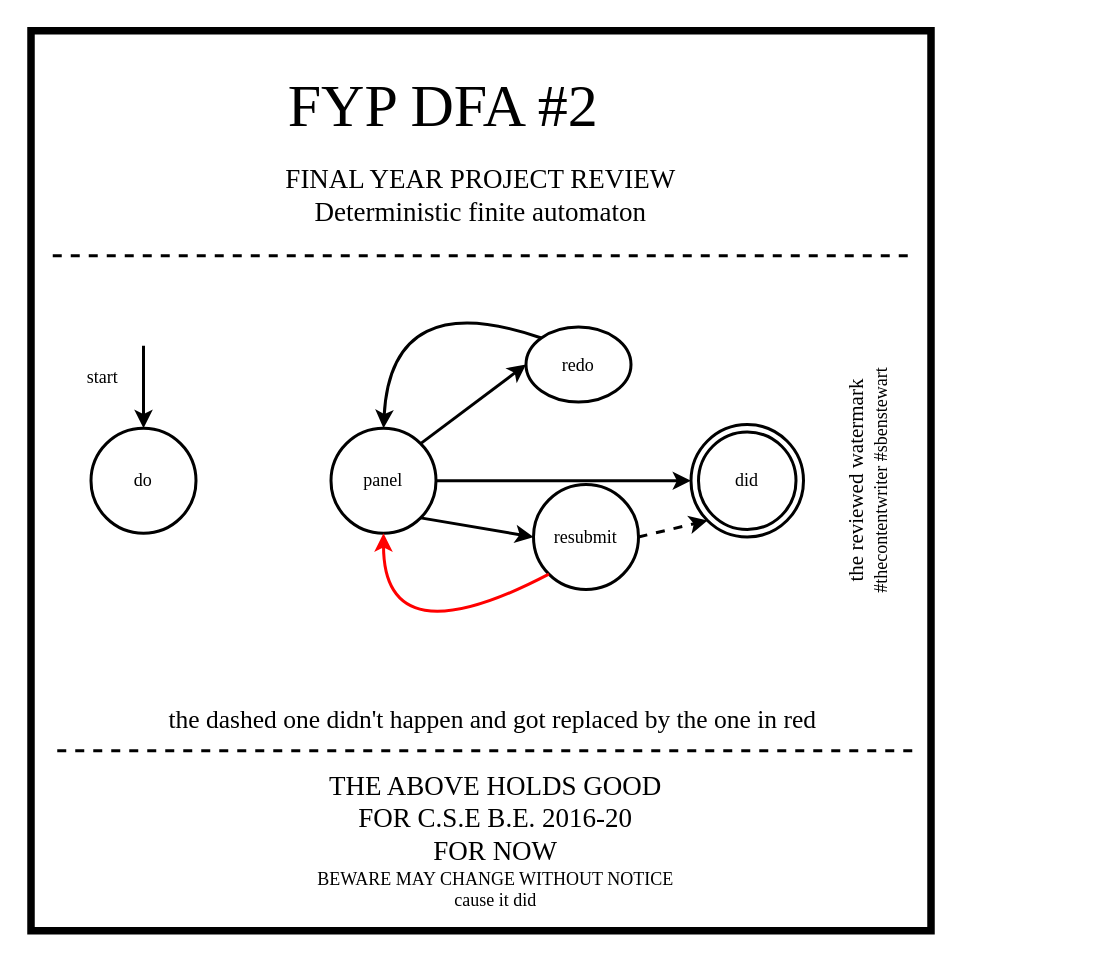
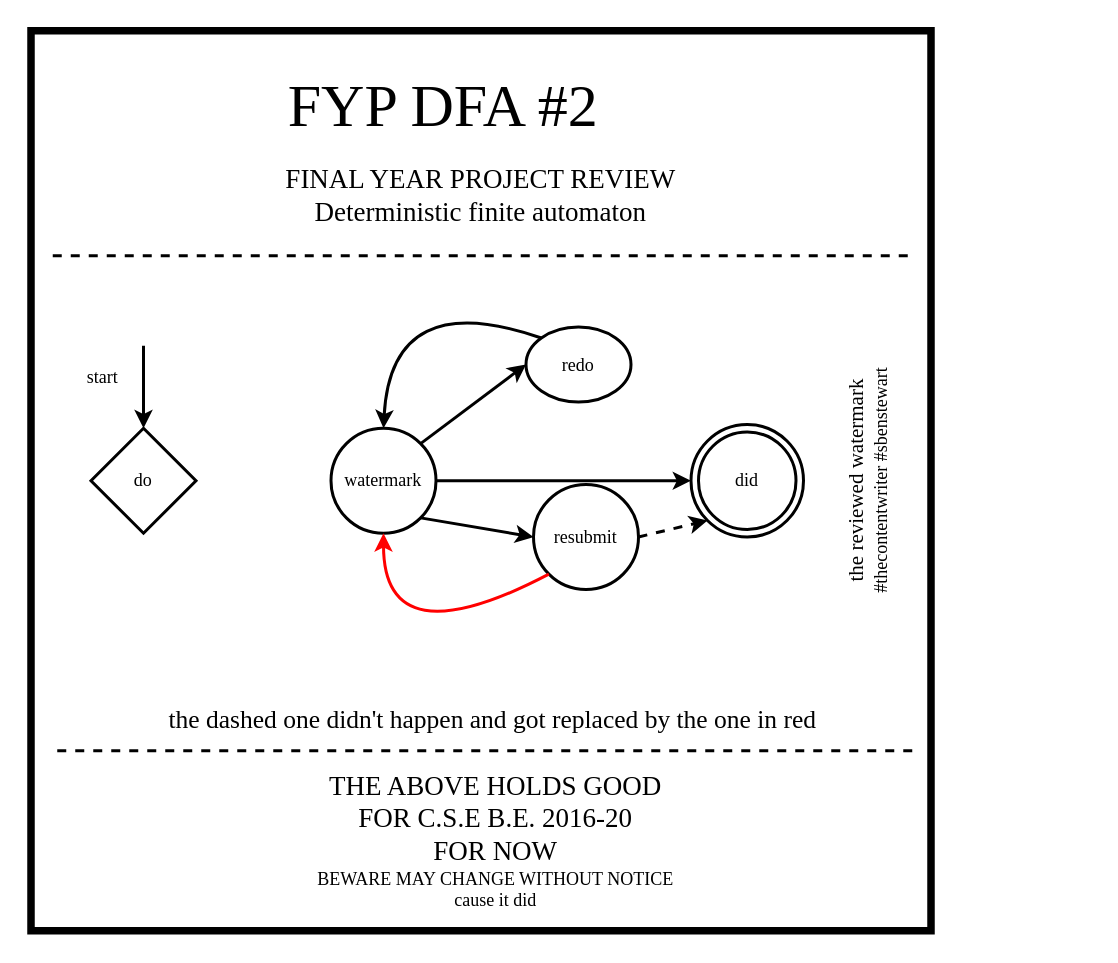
- <mxCell id="8" value="&lt;font face=&quot;xkcd&quot;&gt;do&lt;br&gt;&lt;/font&gt;" style="ellipse;whiteSpace=wrap;html=1;aspect=fixed;strokeWidth=2;" parent="1" vertex="1"><mxGeometry x="60" y="285" width="70" height="70" as="geometry" /></mxCell>
+ <mxCell id="8" value="&lt;font face=&quot;xkcd&quot;&gt;do&lt;br&gt;&lt;/font&gt;" style="rhombus;whiteSpace=wrap;html=1;aspect=fixed;strokeWidth=2;" parent="1" vertex="1"><mxGeometry x="60" y="285" width="70" height="70" as="geometry" /></mxCell>
- <mxCell id="12" value="&lt;font face=&quot;xkcd&quot;&gt;panel&lt;br&gt;&lt;/font&gt;" style="ellipse;whiteSpace=wrap;html=1;aspect=fixed;strokeWidth=2;" vertex="1" parent="1"><mxGeometry x="220" y="285" width="70" height="70" as="geometry" /></mxCell>
+ <mxCell id="12" value="&lt;font face=&quot;xkcd&quot;&gt;watermark&lt;br&gt;&lt;/font&gt;" style="ellipse;whiteSpace=wrap;html=1;aspect=fixed;strokeWidth=2;" vertex="1" parent="1"><mxGeometry x="220" y="285" width="70" height="70" as="geometry" /></mxCell>
